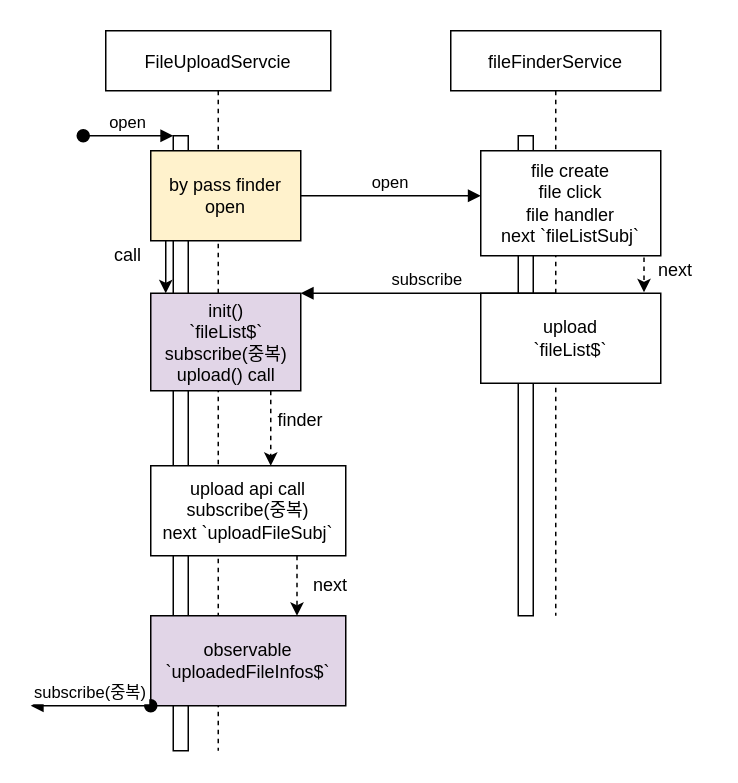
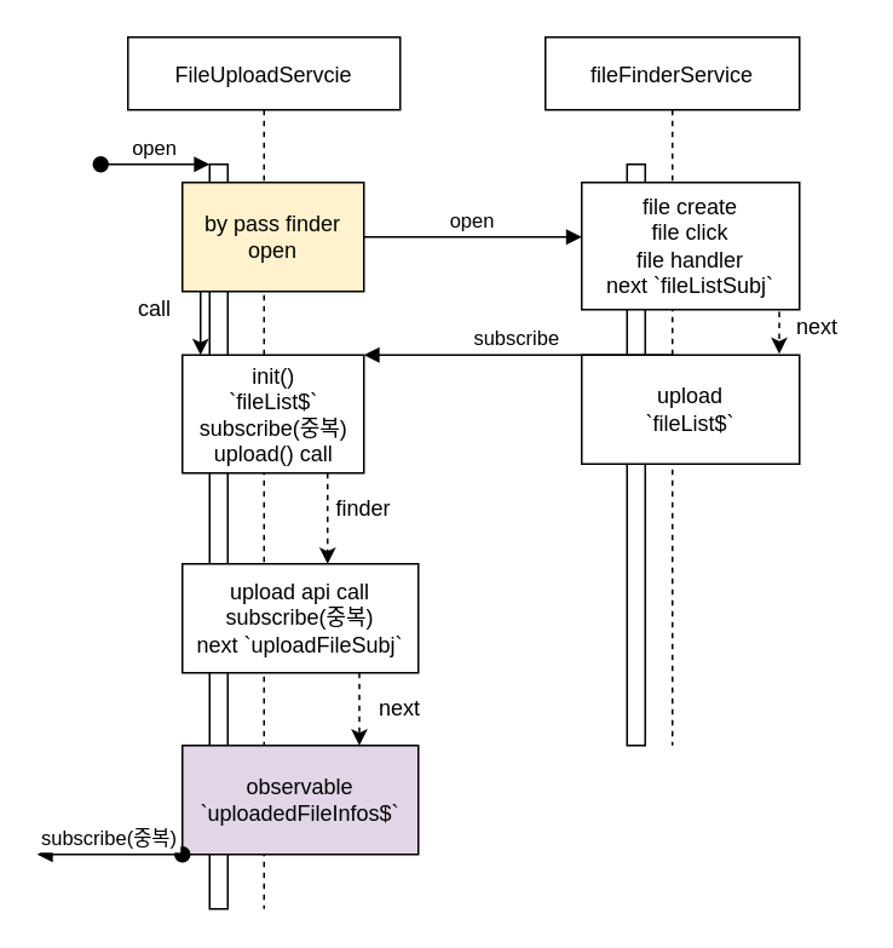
- <mxCell id="10" value="init()&lt;br&gt;`fileList$`&lt;br&gt;subscribe(중복)&lt;br&gt;upload() call" style="points=[];perimeter=orthogonalPerimeter;rounded=0;shadow=0;strokeWidth=1;labelBackgroundColor=none;html=1;fillColor=#e1d5e7;" parent="1" vertex="1"><mxGeometry x="100" y="195" width="100" height="65" as="geometry" /></mxCell>
+ <mxCell id="10" value="init()&lt;br&gt;`fileList$`&lt;br&gt;subscribe(중복)&lt;br&gt;upload() call" style="points=[];perimeter=orthogonalPerimeter;rounded=0;shadow=0;strokeWidth=1;labelBackgroundColor=none;html=1;" parent="1" vertex="1"><mxGeometry x="100" y="195" width="100" height="65" as="geometry" /></mxCell>
